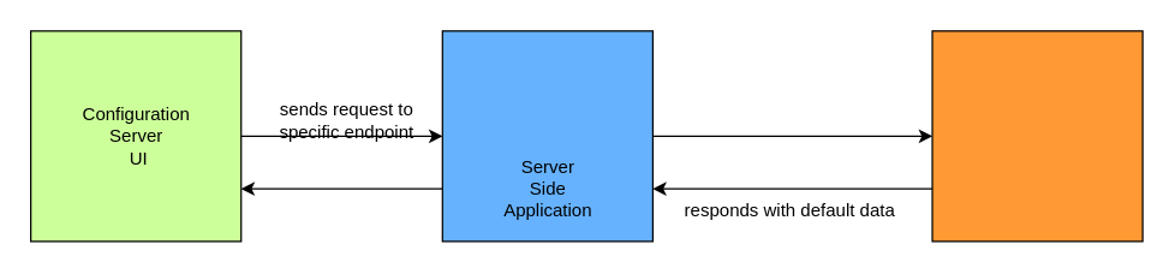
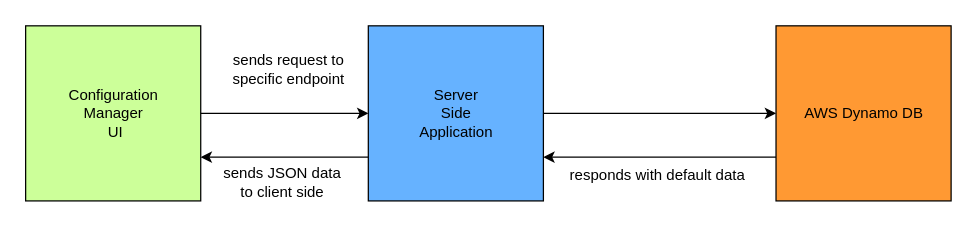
- <mxCell id="12" value="sends request to&lt;br&gt;specific endpoint" style="text;html=1;resizable=0;autosize=1;align=center;verticalAlign=middle;points=[];fillColor=none;strokeColor=none;rounded=0;" vertex="1" parent="1"><mxGeometry x="180" y="65" width="100" height="30" as="geometry" /></mxCell>
+ <mxCell id="12" value="sends request to&lt;br&gt;specific endpoint" style="text;html=1;resizable=0;autosize=1;align=center;verticalAlign=middle;points=[];fillColor=none;strokeColor=none;rounded=0;" vertex="1" parent="1"><mxGeometry x="180" y="40" width="100" height="30" as="geometry" /></mxCell>
- <mxCell id="11" value="Configuration &lt;br&gt;Server&lt;br&gt;&amp;nbsp;UI" style="text;html=1;resizable=0;autosize=1;align=center;verticalAlign=middle;points=[];fillColor=none;strokeColor=none;rounded=0;" vertex="1" parent="1"><mxGeometry x="45" y="65" width="90" height="50" as="geometry" /></mxCell>
+ <mxCell id="11" value="Configuration &lt;br&gt;Manager&lt;br&gt;&amp;nbsp;UI" style="text;html=1;resizable=0;autosize=1;align=center;verticalAlign=middle;points=[];fillColor=none;strokeColor=none;rounded=0;" vertex="1" parent="1"><mxGeometry x="45" y="65" width="90" height="50" as="geometry" /></mxCell>
+ <mxCell id="8" value="AWS Dynamo DB" style="text;html=1;resizable=0;autosize=1;align=center;verticalAlign=middle;points=[];fillColor=none;strokeColor=none;rounded=0;" vertex="1" parent="1"><mxGeometry x="635" y="80" width="110" height="20" as="geometry" /></mxCell>
- <mxCell id="5" value="Server&lt;br&gt;Side&lt;br&gt;Application" style="text;html=1;resizable=0;autosize=1;align=center;verticalAlign=middle;points=[];fillColor=none;strokeColor=none;rounded=0;" vertex="1" parent="1"><mxGeometry x="329" y="100" width="70" height="50" as="geometry" /></mxCell>
+ <mxCell id="5" value="Server&lt;br&gt;Side&lt;br&gt;Application" style="text;html=1;resizable=0;autosize=1;align=center;verticalAlign=middle;points=[];fillColor=none;strokeColor=none;rounded=0;" vertex="1" parent="1"><mxGeometry x="329" y="65" width="70" height="50" as="geometry" /></mxCell>
+ <mxCell id="14" value="sends JSON data&lt;br&gt;to client side" style="text;html=1;resizable=0;autosize=1;align=center;verticalAlign=middle;points=[];fillColor=none;strokeColor=none;rounded=0;" vertex="1" parent="1"><mxGeometry x="170" y="130" width="110" height="30" as="geometry" /></mxCell>
